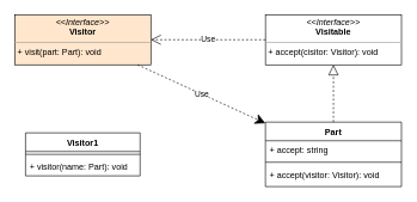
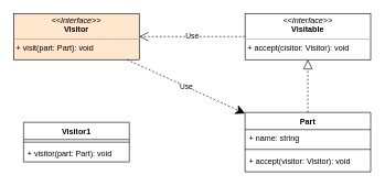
- <mxCell id="6" value="+ accept: string" style="text;strokeColor=none;fillColor=none;align=left;verticalAlign=top;spacingLeft=4;spacingRight=4;overflow=hidden;rotatable=0;points=[[0,0.5],[1,0.5]];portConstraint=eastwest;whiteSpace=wrap;html=1;" vertex="1" parent="5"><mxGeometry y="26" width="190" height="26" as="geometry" /></mxCell>
+ <mxCell id="6" value="+ name: string" style="text;strokeColor=none;fillColor=none;align=left;verticalAlign=top;spacingLeft=4;spacingRight=4;overflow=hidden;rotatable=0;points=[[0,0.5],[1,0.5]];portConstraint=eastwest;whiteSpace=wrap;html=1;" vertex="1" parent="5"><mxGeometry y="26" width="190" height="26" as="geometry" /></mxCell>
- <mxCell id="11" value="+ visitor(name: Part): void" style="text;strokeColor=none;fillColor=none;align=left;verticalAlign=top;spacingLeft=4;spacingRight=4;overflow=hidden;rotatable=0;points=[[0,0.5],[1,0.5]];portConstraint=eastwest;whiteSpace=wrap;html=1;" vertex="1" parent="9"><mxGeometry y="34" width="160" height="26" as="geometry" /></mxCell>
+ <mxCell id="11" value="+ visitor(part: Part): void" style="text;strokeColor=none;fillColor=none;align=left;verticalAlign=top;spacingLeft=4;spacingRight=4;overflow=hidden;rotatable=0;points=[[0,0.5],[1,0.5]];portConstraint=eastwest;whiteSpace=wrap;html=1;" vertex="1" parent="9"><mxGeometry y="34" width="160" height="26" as="geometry" /></mxCell>
